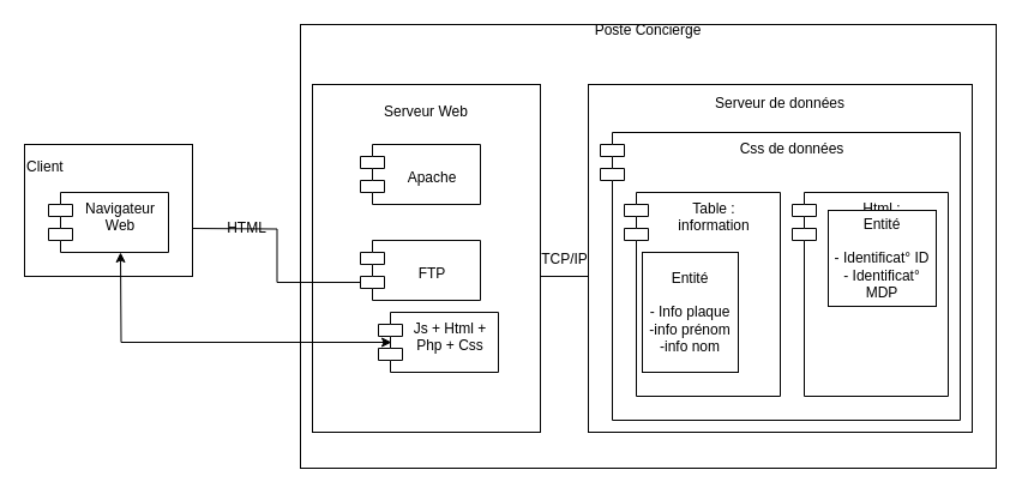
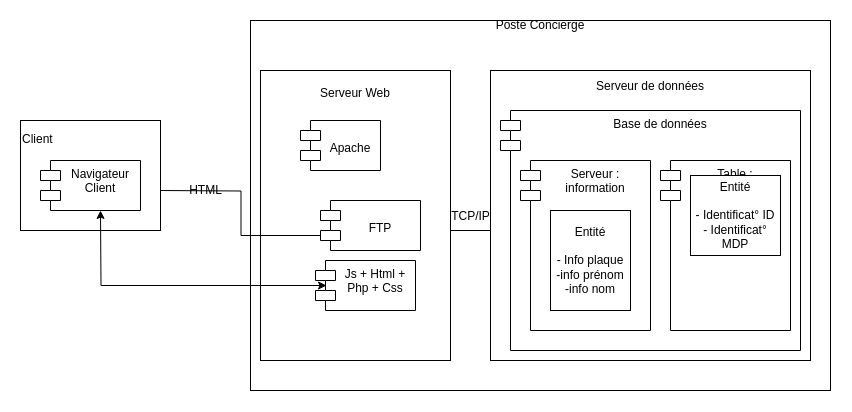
- <mxCell id="10" value="Css de données" style="shape=module;align=left;spacingLeft=20;align=center;verticalAlign=top;" vertex="1" parent="1"><mxGeometry x="500" y="110" width="300" height="240" as="geometry" /></mxCell>
+ <mxCell id="10" value="Base de données" style="shape=module;align=left;spacingLeft=20;align=center;verticalAlign=top;" vertex="1" parent="1"><mxGeometry x="500" y="110" width="300" height="240" as="geometry" /></mxCell>
- <mxCell id="7" value="&#10;Apache" style="shape=module;align=left;spacingLeft=20;align=center;verticalAlign=top;" vertex="1" parent="1"><mxGeometry x="300" y="120" width="100" height="50" as="geometry" /></mxCell>
+ <mxCell id="7" value="&#10;Apache" style="shape=module;align=left;spacingLeft=20;align=center;verticalAlign=top;" vertex="1" parent="1"><mxGeometry x="300" y="120" width="80" height="50" as="geometry" /></mxCell>
- <mxCell id="4" value="Navigateur &#10;Web" style="shape=module;align=left;spacingLeft=20;align=center;verticalAlign=top;" vertex="1" parent="1"><mxGeometry x="40" y="160" width="100" height="50" as="geometry" /></mxCell>
+ <mxCell id="4" value="Navigateur &#10;Client" style="shape=module;align=left;spacingLeft=20;align=center;verticalAlign=top;" vertex="1" parent="1"><mxGeometry x="40" y="160" width="100" height="50" as="geometry" /></mxCell>
- <mxCell id="11" value="Table : &#10;information&#10;&#10;" style="shape=module;align=left;spacingLeft=20;align=center;verticalAlign=top;" vertex="1" parent="1"><mxGeometry x="520" y="160" width="130" height="170" as="geometry" /></mxCell>
+ <mxCell id="11" value="Serveur : &#10;information&#10;&#10;" style="shape=module;align=left;spacingLeft=20;align=center;verticalAlign=top;" vertex="1" parent="1"><mxGeometry x="520" y="160" width="130" height="170" as="geometry" /></mxCell>
- <mxCell id="13" value="Html :&#10;Identification" style="shape=module;align=left;spacingLeft=20;align=center;verticalAlign=top;" vertex="1" parent="1"><mxGeometry x="660" y="160" width="130" height="170" as="geometry" /></mxCell>
+ <mxCell id="13" value="Table :&#10;Identification" style="shape=module;align=left;spacingLeft=20;align=center;verticalAlign=top;" vertex="1" parent="1"><mxGeometry x="660" y="160" width="130" height="170" as="geometry" /></mxCell>
- <mxCell id="8" value="&#10;FTP" style="shape=module;align=left;spacingLeft=20;align=center;verticalAlign=top;" vertex="1" parent="1"><mxGeometry x="300" y="200" width="100" height="50" as="geometry" /></mxCell>
+ <mxCell id="8" value="&#10;FTP" style="shape=module;align=left;spacingLeft=20;align=center;verticalAlign=top;" vertex="1" parent="1"><mxGeometry x="320" y="200" width="100" height="50" as="geometry" /></mxCell>
- <mxCell id="12" value="Entité&lt;br&gt;&lt;br&gt;- Info plaque&lt;br&gt;-info prénom&lt;br&gt;-info nom" style="rounded=0;whiteSpace=wrap;html=1;" vertex="1" parent="1"><mxGeometry x="535" y="210" width="80" height="100" as="geometry" /></mxCell>
+ <mxCell id="12" value="Entité&lt;br&gt;&lt;br&gt;- Info plaque&lt;br&gt;-info prénom&lt;br&gt;-info nom" style="rounded=0;whiteSpace=wrap;html=1;" vertex="1" parent="1"><mxGeometry x="550" y="210" width="80" height="100" as="geometry" /></mxCell>
